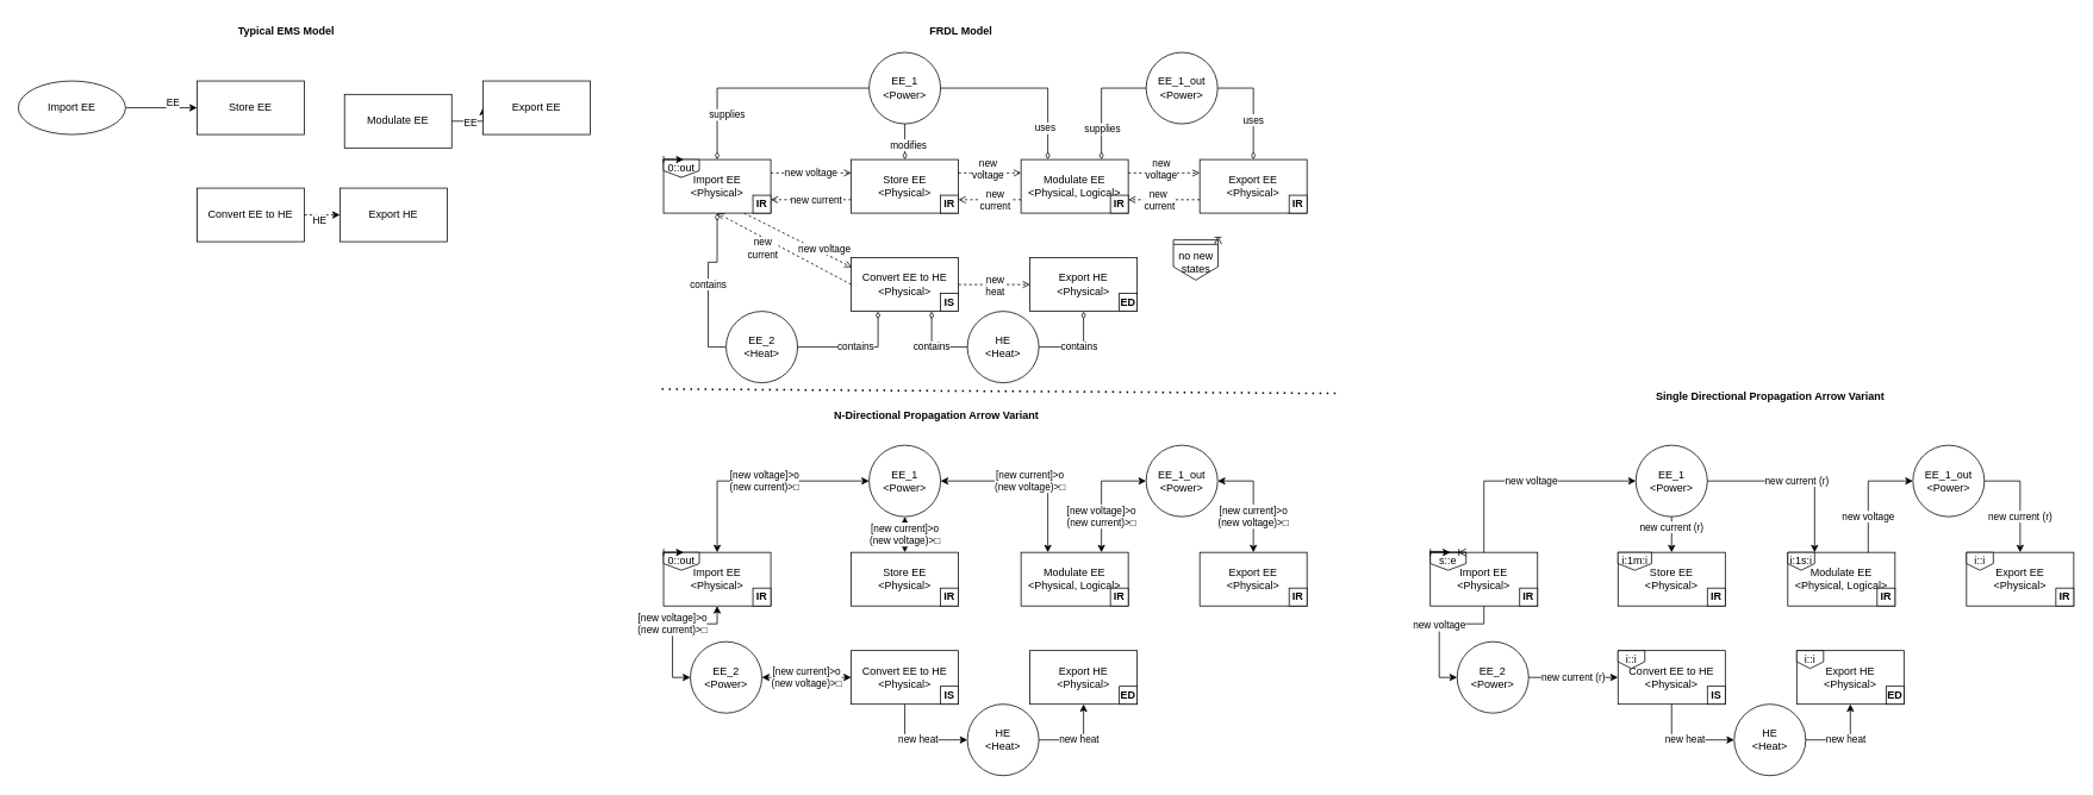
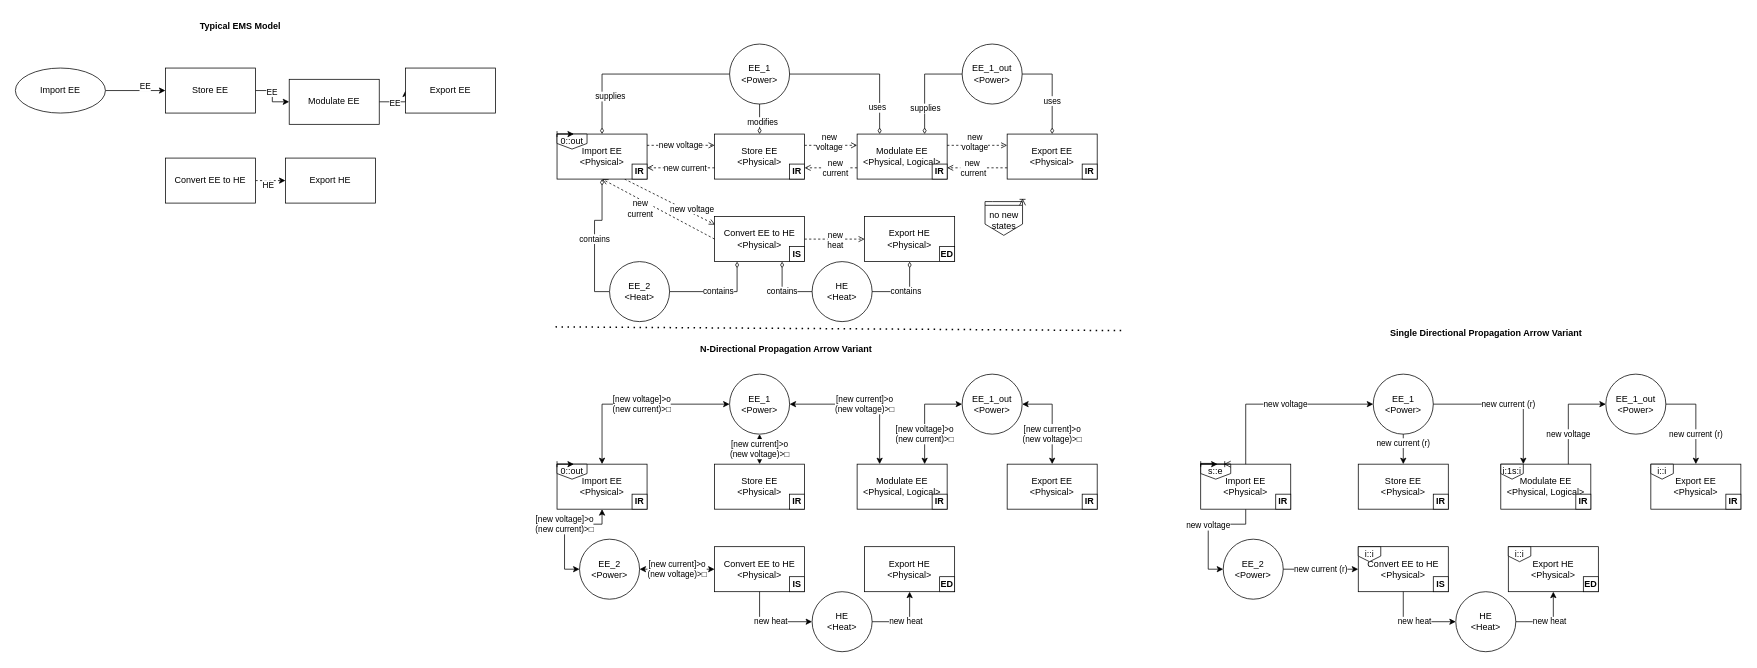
- <mxCell id="94" value="&lt;b&gt;FRDL Model&lt;/b&gt;" style="text;html=1;strokeColor=none;fillColor=none;align=center;verticalAlign=middle;whiteSpace=wrap;rounded=0;" parent="1" vertex="1"><mxGeometry x="980" y="20" width="190" height="30" as="geometry" /></mxCell>
+ <mxCell id="5" style="edgeStyle=orthogonalEdgeStyle;rounded=0;orthogonalLoop=1;jettySize=auto;html=1;exitX=1;exitY=0.5;exitDx=0;exitDy=0;entryX=0;entryY=0.5;entryDx=0;entryDy=0;" parent="1" source="7" target="13" edge="1"><mxGeometry relative="1" as="geometry" /></mxCell>
+ <mxCell id="6" value="EE" style="edgeLabel;html=1;align=center;verticalAlign=middle;resizable=0;points=[];" parent="5" vertex="1" connectable="0"><mxGeometry x="-0.2" y="-1" relative="1" as="geometry"><mxPoint as="offset" /></mxGeometry></mxCell>
- <mxCell id="128" value="i:1m:i" style="shape=offPageConnector;whiteSpace=wrap;html=1;" parent="127" vertex="1"><mxGeometry width="37.5" height="20" as="geometry" /></mxCell>
